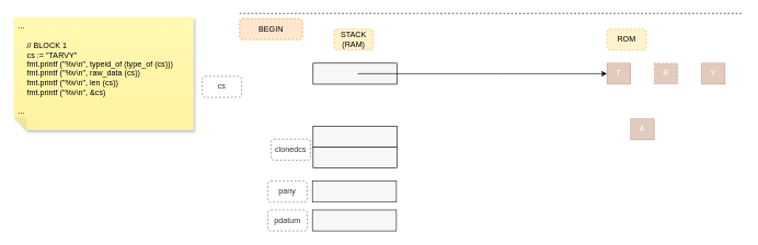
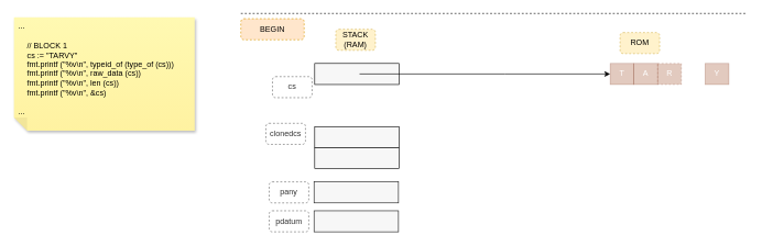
- <mxCell id="8" value="ROM" style="rounded=1;whiteSpace=wrap;html=1;dashed=1;fillColor=#fff2cc;strokeColor=#d6b656;" parent="1" vertex="1"><mxGeometry x="924" y="44" width="60" height="32" as="geometry" /></mxCell>
+ <mxCell id="8" value="ROM" style="rounded=1;whiteSpace=wrap;html=1;dashed=1;fillColor=#fff2cc;strokeColor=#d6b656;" parent="1" vertex="1"><mxGeometry x="939" y="49" width="60" height="32" as="geometry" /></mxCell>
- <mxCell id="3" value="cs" style="rounded=1;whiteSpace=wrap;html=1;dashed=1;fillColor=none;fontColor=#333333;strokeColor=#666666;" parent="1" vertex="1"><mxGeometry x="307" y="116" width="60" height="32" as="geometry" /></mxCell>
+ <mxCell id="3" value="cs" style="rounded=1;whiteSpace=wrap;html=1;dashed=1;fillColor=none;fontColor=#333333;strokeColor=#666666;" parent="1" vertex="1"><mxGeometry x="412" y="116" width="60" height="32" as="geometry" /></mxCell>
- <mxCell id="14" value="A" style="rounded=0;whiteSpace=wrap;html=1;fillColor=#a0522d;fontColor=#ffffff;strokeColor=#6D1F00;opacity=30;" parent="1" vertex="1"><mxGeometry x="960" y="181" width="36" height="32" as="geometry" /></mxCell>
+ <mxCell id="14" value="A" style="rounded=0;whiteSpace=wrap;html=1;fillColor=#a0522d;fontColor=#ffffff;strokeColor=#6D1F00;opacity=30;" parent="1" vertex="1"><mxGeometry x="960" y="96" width="36" height="32" as="geometry" /></mxCell>
- <mxCell id="6" value="clonedcs" style="rounded=1;whiteSpace=wrap;html=1;dashed=1;fillColor=none;fontColor=#333333;strokeColor=#666666;" parent="1" vertex="1"><mxGeometry x="412" y="212" width="60" height="32" as="geometry" /></mxCell>
+ <mxCell id="6" value="clonedcs" style="rounded=1;whiteSpace=wrap;html=1;dashed=1;fillColor=none;fontColor=#333333;strokeColor=#666666;" parent="1" vertex="1"><mxGeometry x="402" y="187" width="60" height="32" as="geometry" /></mxCell>
